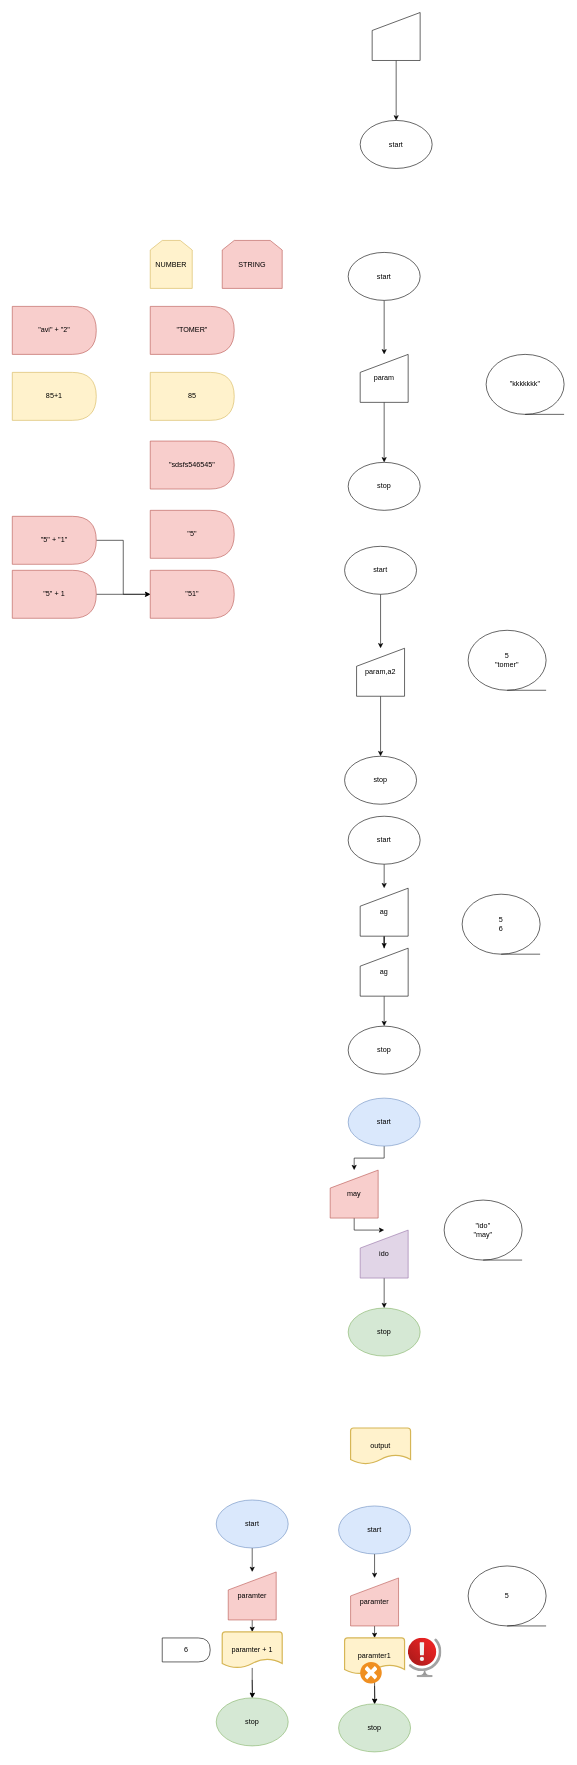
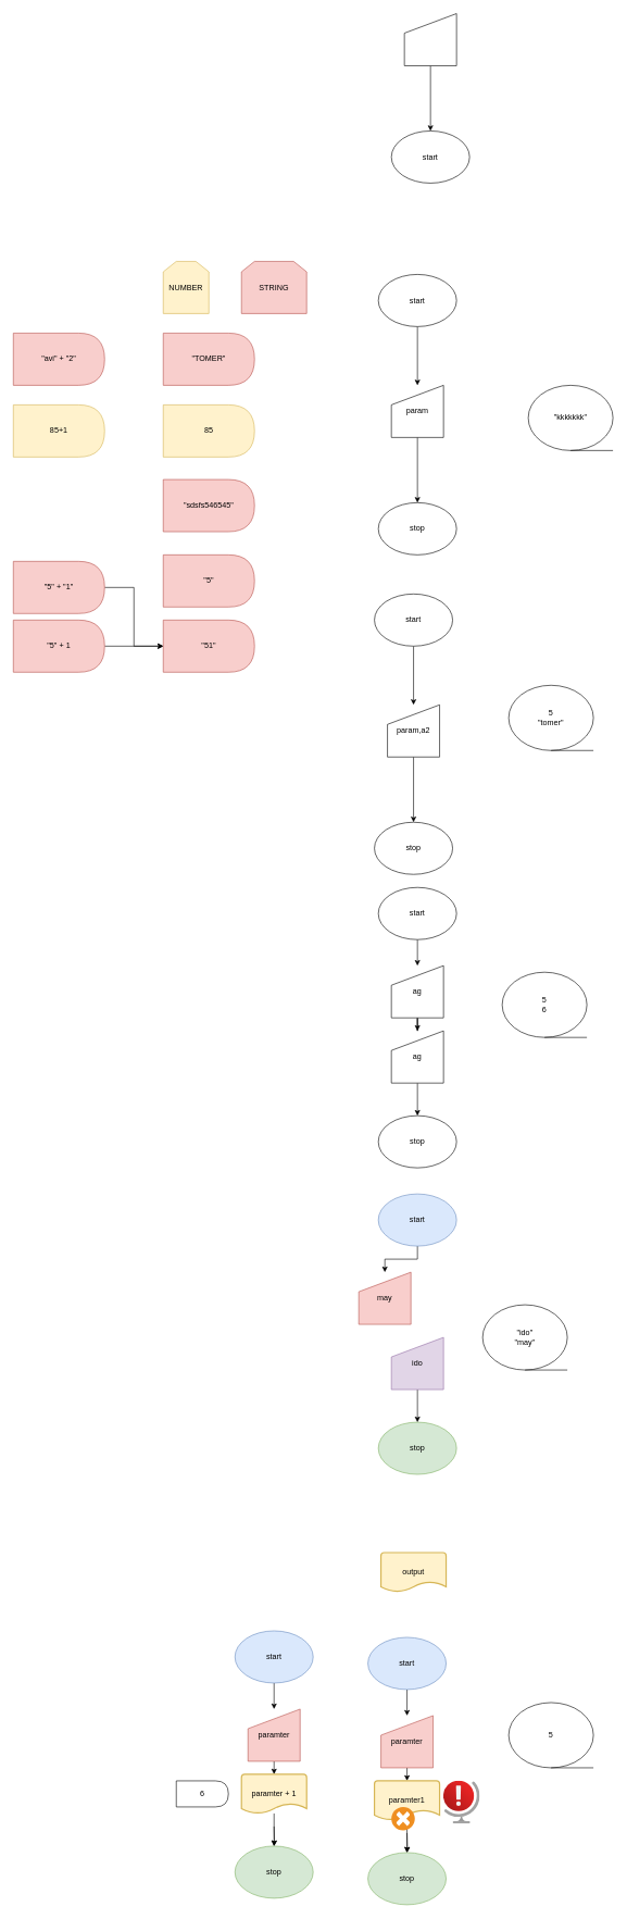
- <mxCell id="43" value="" style="edgeStyle=orthogonalEdgeStyle;rounded=0;orthogonalLoop=1;jettySize=auto;html=1;" edge="1" parent="1" source="44" target="45"><mxGeometry relative="1" as="geometry" /></mxCell>
